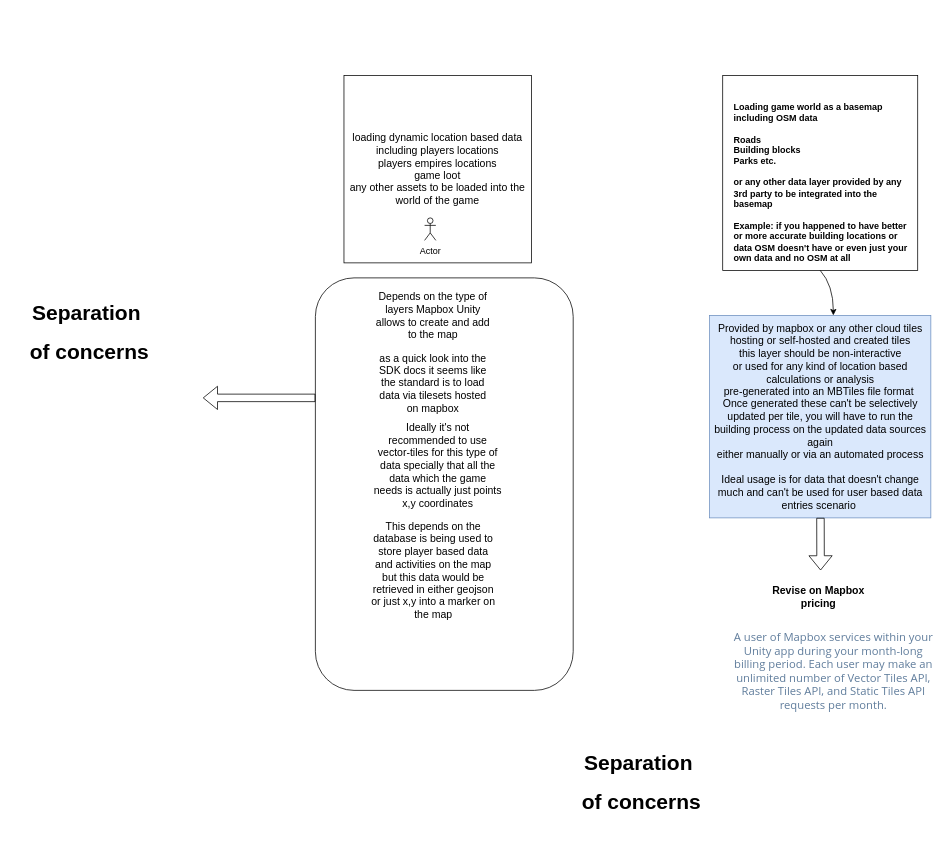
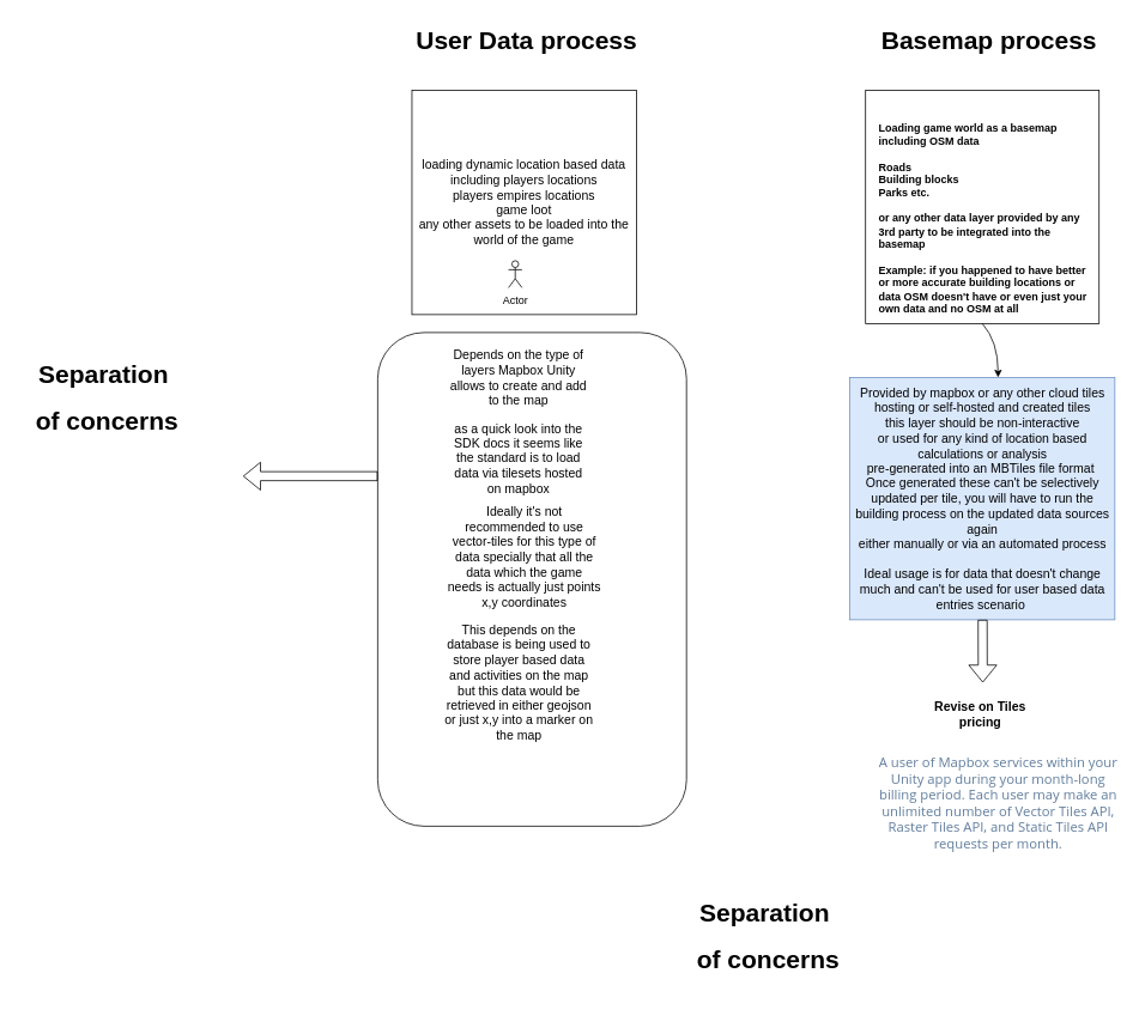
+ <mxCell id="11" value="&lt;h1&gt;&lt;span&gt;User Data process&lt;/span&gt;&lt;br&gt;&lt;/h1&gt;" style="text;html=1;strokeColor=none;fillColor=none;spacing=5;spacingTop=-20;whiteSpace=wrap;overflow=hidden;rounded=0;fontSize=14;align=left;" vertex="1" parent="1"><mxGeometry x="458.12" y="20" width="267.5" height="70" as="geometry" /></mxCell>
+ <mxCell id="10" value="&lt;h1&gt;&lt;span&gt;Basemap process&lt;/span&gt;&lt;br&gt;&lt;/h1&gt;" style="text;html=1;strokeColor=none;fillColor=none;spacing=5;spacingTop=-20;whiteSpace=wrap;overflow=hidden;rounded=0;fontSize=14;align=left;" vertex="1" parent="1"><mxGeometry x="975.62" y="20" width="250" height="70" as="geometry" /></mxCell>
- <mxCell id="12" value="Revise on Mapbox pricing" style="text;html=1;strokeColor=none;fillColor=none;align=center;verticalAlign=middle;whiteSpace=wrap;rounded=0;fontSize=14;fontStyle=1" vertex="1" parent="1"><mxGeometry x="1025.62" y="750" width="130" height="90" as="geometry" /></mxCell>
+ <mxCell id="12" value="Revise on Tiles pricing" style="text;html=1;strokeColor=none;fillColor=none;align=center;verticalAlign=middle;whiteSpace=wrap;rounded=0;fontSize=14;fontStyle=1" vertex="1" parent="1"><mxGeometry x="1025.62" y="750" width="130" height="90" as="geometry" /></mxCell>
